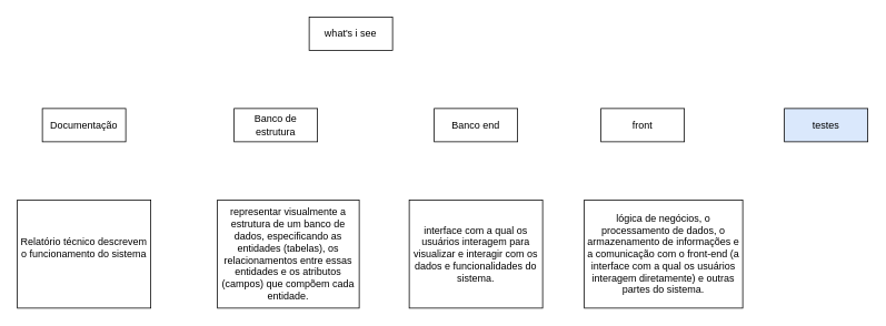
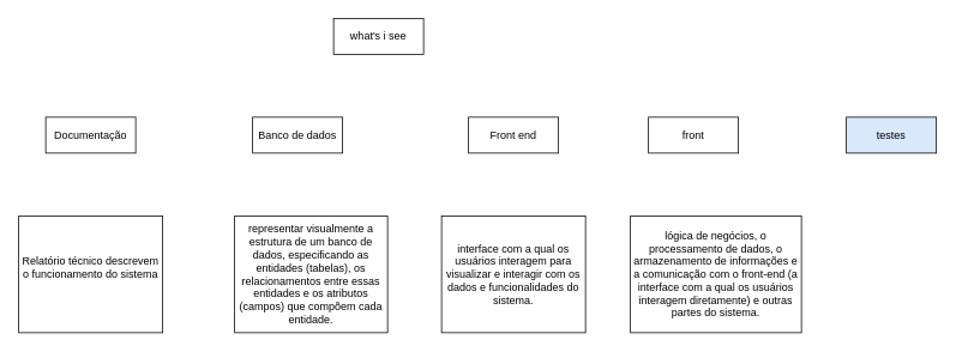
- <mxCell id="4" value="Banco de estrutura" style="whiteSpace=wrap;html=1;align=center;" vertex="1" parent="1"><mxGeometry x="280" y="130" width="100" height="40" as="geometry" /></mxCell>
+ <mxCell id="4" value="Banco de dados" style="whiteSpace=wrap;html=1;align=center;" vertex="1" parent="1"><mxGeometry x="280" y="130" width="100" height="40" as="geometry" /></mxCell>
- <mxCell id="5" value="Banco end" style="whiteSpace=wrap;html=1;align=center;" vertex="1" parent="1"><mxGeometry x="520" y="130" width="100" height="40" as="geometry" /></mxCell>
+ <mxCell id="5" value="Front end" style="whiteSpace=wrap;html=1;align=center;" vertex="1" parent="1"><mxGeometry x="520" y="130" width="100" height="40" as="geometry" /></mxCell>
